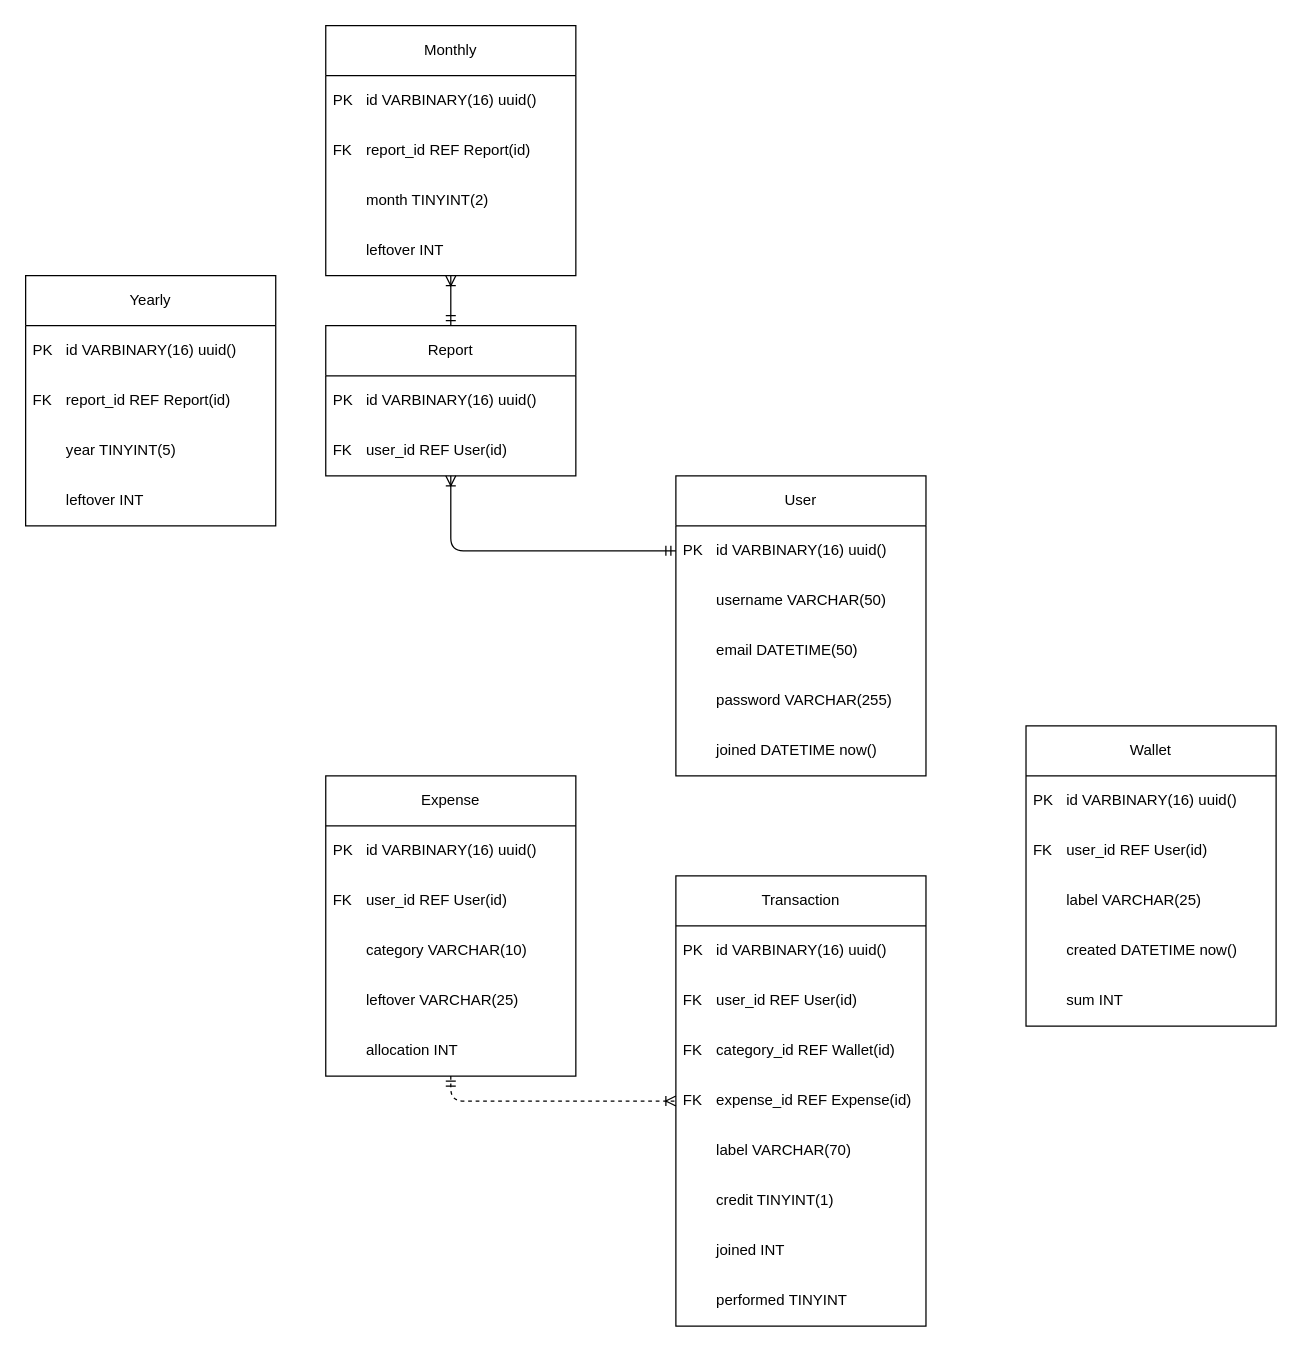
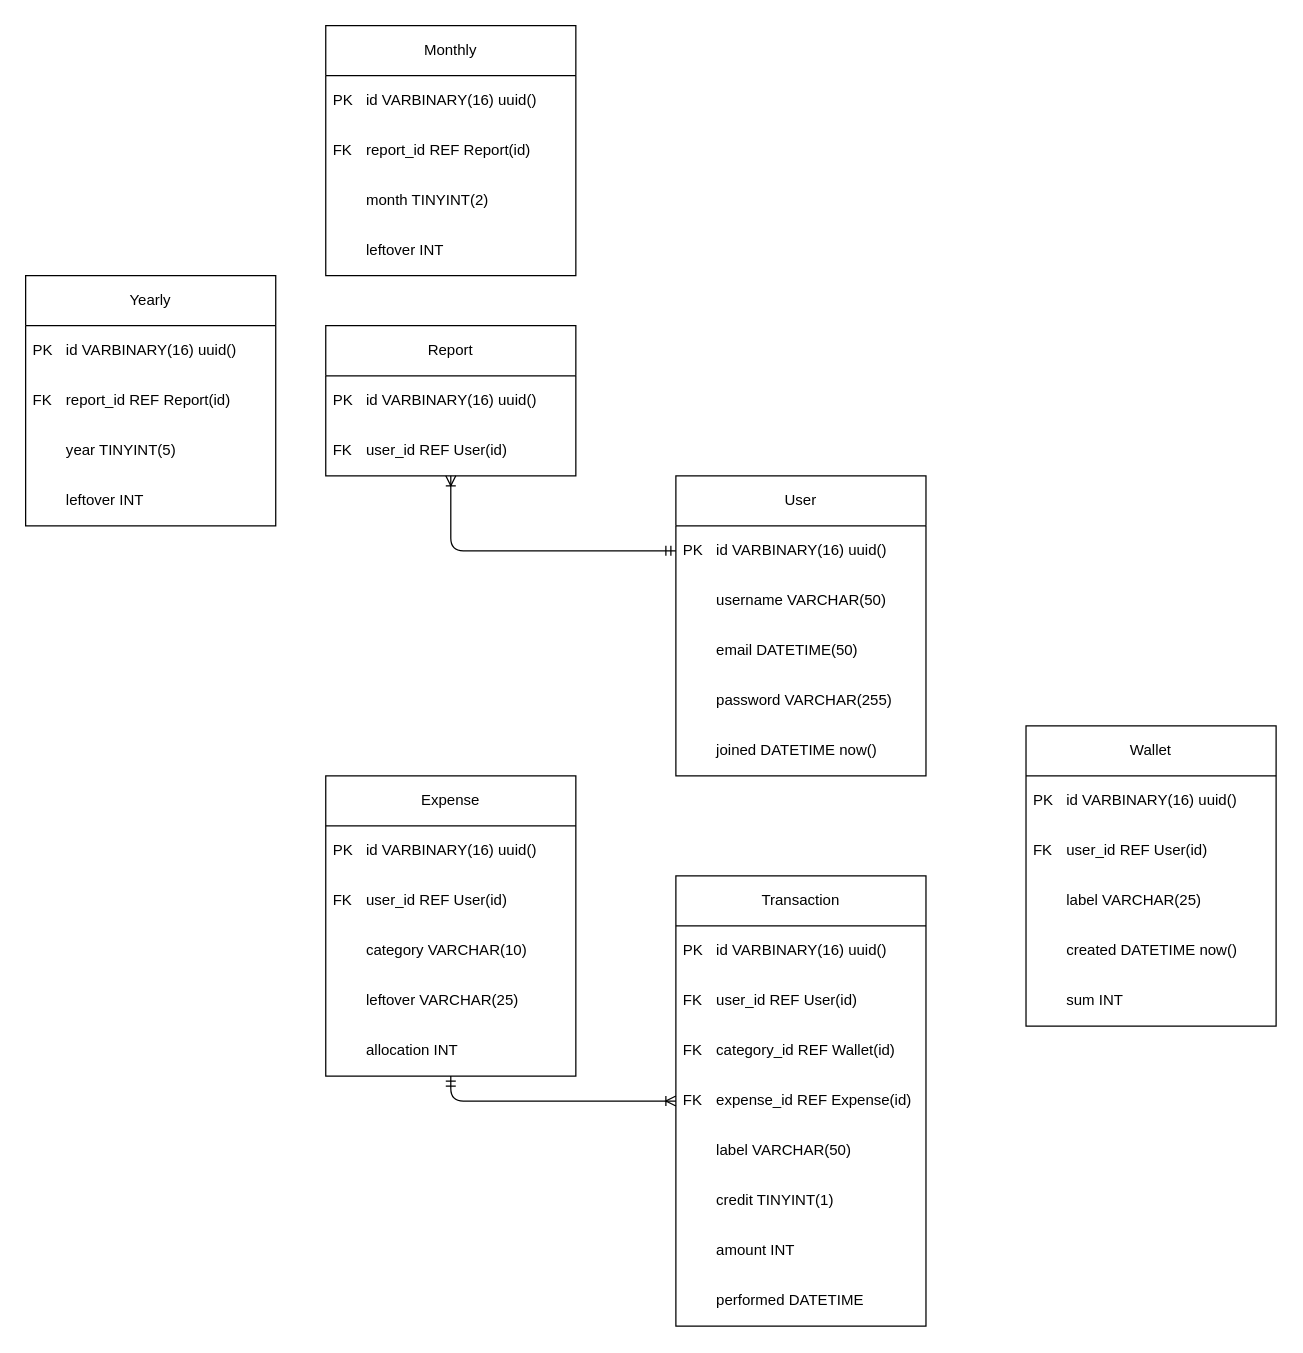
- <mxCell id="41" style="edgeStyle=none;html=1;startArrow=ERmandOne;startFill=0;endArrow=ERoneToMany;endFill=0;" edge="1" parent="1" source="42" target="31"><mxGeometry relative="1" as="geometry" /></mxCell>
- <mxCell id="24" style="edgeStyle=none;html=1;startArrow=ERmandOne;startFill=0;endArrow=ERoneToMany;endFill=0;dashed=1;" edge="1" parent="1" source="25" target="15"><mxGeometry relative="1" as="geometry"><Array as="points"><mxPoint x="360" y="880" /></Array></mxGeometry></mxCell>
+ <mxCell id="24" style="edgeStyle=none;html=1;startArrow=ERmandOne;startFill=0;endArrow=ERoneToMany;endFill=0;" edge="1" parent="1" source="25" target="15"><mxGeometry relative="1" as="geometry"><Array as="points"><mxPoint x="360" y="880" /></Array></mxGeometry></mxCell>
- <mxCell id="20" value="&lt;span style=&quot;white-space: pre;&quot;&gt;&#09;&lt;/span&gt;label VARCHAR(70)&amp;nbsp;&lt;br&gt;" style="text;strokeColor=none;fillColor=none;align=left;verticalAlign=middle;spacingLeft=4;spacingRight=4;overflow=hidden;points=[[0,0.5],[1,0.5]];portConstraint=eastwest;rotatable=0;whiteSpace=wrap;html=1;" parent="15" vertex="1"><mxGeometry y="200" width="200" height="40" as="geometry" /></mxCell>
+ <mxCell id="20" value="&lt;span style=&quot;white-space: pre;&quot;&gt;&#09;&lt;/span&gt;label VARCHAR(50)&amp;nbsp;&lt;br&gt;" style="text;strokeColor=none;fillColor=none;align=left;verticalAlign=middle;spacingLeft=4;spacingRight=4;overflow=hidden;points=[[0,0.5],[1,0.5]];portConstraint=eastwest;rotatable=0;whiteSpace=wrap;html=1;" parent="15" vertex="1"><mxGeometry y="200" width="200" height="40" as="geometry" /></mxCell>
- <mxCell id="22" value="&lt;span style=&quot;white-space: pre;&quot;&gt;&#09;&lt;/span&gt;joined INT&amp;nbsp;" style="text;strokeColor=none;fillColor=none;align=left;verticalAlign=middle;spacingLeft=4;spacingRight=4;overflow=hidden;points=[[0,0.5],[1,0.5]];portConstraint=eastwest;rotatable=0;whiteSpace=wrap;html=1;" parent="15" vertex="1"><mxGeometry y="280" width="200" height="40" as="geometry" /></mxCell>
+ <mxCell id="22" value="&lt;span style=&quot;white-space: pre;&quot;&gt;&#09;&lt;/span&gt;amount INT&amp;nbsp;" style="text;strokeColor=none;fillColor=none;align=left;verticalAlign=middle;spacingLeft=4;spacingRight=4;overflow=hidden;points=[[0,0.5],[1,0.5]];portConstraint=eastwest;rotatable=0;whiteSpace=wrap;html=1;" parent="15" vertex="1"><mxGeometry y="280" width="200" height="40" as="geometry" /></mxCell>
- <mxCell id="23" value="&lt;span style=&quot;white-space: pre;&quot;&gt;&#09;&lt;/span&gt;performed&amp;nbsp;TINYINT&amp;nbsp;" style="text;strokeColor=none;fillColor=none;align=left;verticalAlign=middle;spacingLeft=4;spacingRight=4;overflow=hidden;points=[[0,0.5],[1,0.5]];portConstraint=eastwest;rotatable=0;whiteSpace=wrap;html=1;" parent="15" vertex="1"><mxGeometry y="320" width="200" height="40" as="geometry" /></mxCell>
+ <mxCell id="23" value="&lt;span style=&quot;white-space: pre;&quot;&gt;&#09;&lt;/span&gt;performed&amp;nbsp;DATETIME&amp;nbsp;" style="text;strokeColor=none;fillColor=none;align=left;verticalAlign=middle;spacingLeft=4;spacingRight=4;overflow=hidden;points=[[0,0.5],[1,0.5]];portConstraint=eastwest;rotatable=0;whiteSpace=wrap;html=1;" parent="15" vertex="1"><mxGeometry y="320" width="200" height="40" as="geometry" /></mxCell>
